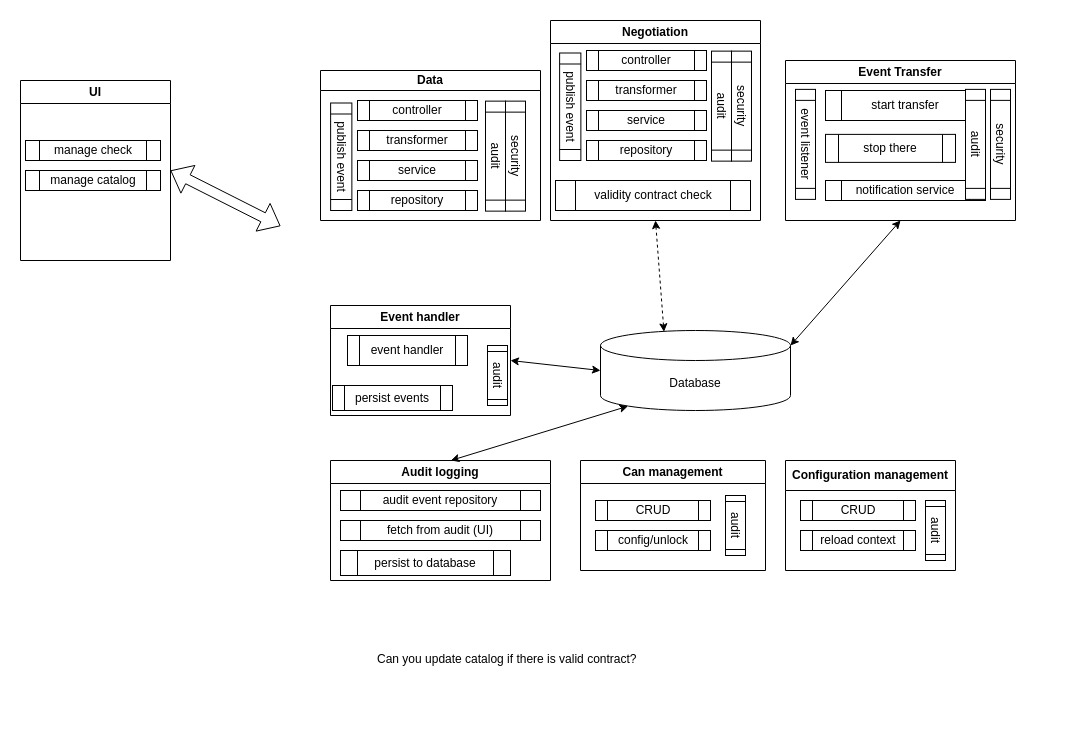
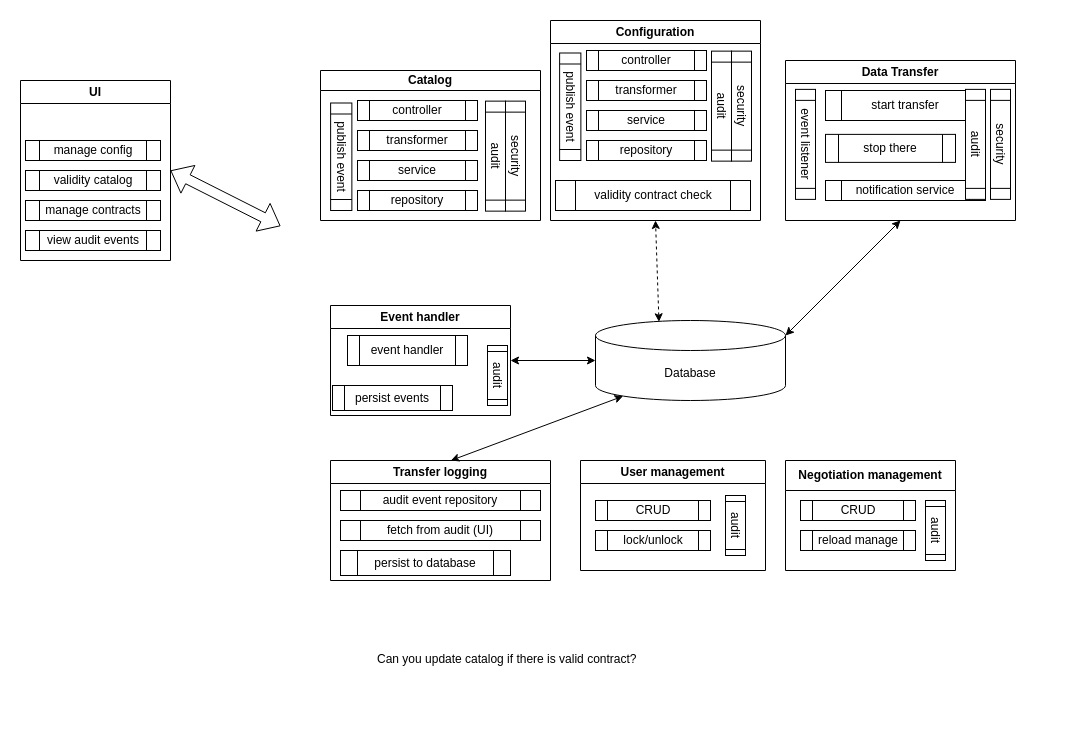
- <mxCell id="10" value="Negotiation" style="swimlane;whiteSpace=wrap;html=1;" parent="1" vertex="1"><mxGeometry x="550" y="20" width="210" height="200" as="geometry" /></mxCell>
+ <mxCell id="10" value="Configuration" style="swimlane;whiteSpace=wrap;html=1;" parent="1" vertex="1"><mxGeometry x="550" y="20" width="210" height="200" as="geometry" /></mxCell>
- <mxCell id="23" value="Event Transfer" style="swimlane;whiteSpace=wrap;html=1;" parent="1" vertex="1"><mxGeometry x="785" y="60" width="230" height="160" as="geometry" /></mxCell>
+ <mxCell id="23" value="Data Transfer" style="swimlane;whiteSpace=wrap;html=1;" parent="1" vertex="1"><mxGeometry x="785" y="60" width="230" height="160" as="geometry" /></mxCell>
- <mxCell id="2" value="Data" style="swimlane;whiteSpace=wrap;html=1;startSize=20;" parent="1" vertex="1"><mxGeometry x="320" y="70" width="220" height="150" as="geometry"><mxRectangle x="160" y="150" width="80" height="30" as="alternateBounds" /></mxGeometry></mxCell>
+ <mxCell id="2" value="Catalog" style="swimlane;whiteSpace=wrap;html=1;startSize=20;" parent="1" vertex="1"><mxGeometry x="320" y="70" width="220" height="150" as="geometry"><mxRectangle x="160" y="150" width="80" height="30" as="alternateBounds" /></mxGeometry></mxCell>
- <mxCell id="47" value="manage check" style="shape=process;whiteSpace=wrap;html=1;backgroundOutline=1;" parent="46" vertex="1"><mxGeometry x="5" y="60" width="135" height="20" as="geometry" /></mxCell>
+ <mxCell id="47" value="manage config" style="shape=process;whiteSpace=wrap;html=1;backgroundOutline=1;" parent="46" vertex="1"><mxGeometry x="5" y="60" width="135" height="20" as="geometry" /></mxCell>
- <mxCell id="48" value="manage catalog" style="shape=process;whiteSpace=wrap;html=1;backgroundOutline=1;" parent="46" vertex="1"><mxGeometry x="5" y="90" width="135" height="20" as="geometry" /></mxCell>
+ <mxCell id="48" value="validity catalog" style="shape=process;whiteSpace=wrap;html=1;backgroundOutline=1;" parent="46" vertex="1"><mxGeometry x="5" y="90" width="135" height="20" as="geometry" /></mxCell>
+ <mxCell id="49" value="manage contracts" style="shape=process;whiteSpace=wrap;html=1;backgroundOutline=1;" parent="46" vertex="1"><mxGeometry x="5" y="120" width="135" height="20" as="geometry" /></mxCell>
+ <mxCell id="50" value="view audit events" style="shape=process;whiteSpace=wrap;html=1;backgroundOutline=1;" parent="46" vertex="1"><mxGeometry x="5" y="150" width="135" height="20" as="geometry" /></mxCell>
- <mxCell id="38" value="Database" style="shape=cylinder3;whiteSpace=wrap;html=1;boundedLbl=1;backgroundOutline=1;size=15;" parent="1" vertex="1"><mxGeometry x="600" y="330" width="190" height="80" as="geometry" /></mxCell>
+ <mxCell id="38" value="Database" style="shape=cylinder3;whiteSpace=wrap;html=1;boundedLbl=1;backgroundOutline=1;size=15;" parent="1" vertex="1"><mxGeometry x="595" y="320" width="190" height="80" as="geometry" /></mxCell>
- <mxCell id="19" value="Audit logging" style="swimlane;whiteSpace=wrap;html=1;" parent="1" vertex="1"><mxGeometry x="330" y="460" width="220" height="120" as="geometry" /></mxCell>
+ <mxCell id="19" value="Transfer logging" style="swimlane;whiteSpace=wrap;html=1;" parent="1" vertex="1"><mxGeometry x="330" y="460" width="220" height="120" as="geometry" /></mxCell>
- <mxCell id="30" value="Can management" style="swimlane;whiteSpace=wrap;html=1;" parent="1" vertex="1"><mxGeometry x="580" y="460" width="185" height="110" as="geometry" /></mxCell>
+ <mxCell id="30" value="User management" style="swimlane;whiteSpace=wrap;html=1;" parent="1" vertex="1"><mxGeometry x="580" y="460" width="185" height="110" as="geometry" /></mxCell>
- <mxCell id="34" value="Configuration management" style="swimlane;whiteSpace=wrap;html=1;startSize=30;" parent="1" vertex="1"><mxGeometry x="785" y="460" width="170" height="110" as="geometry" /></mxCell>
+ <mxCell id="34" value="Negotiation management" style="swimlane;whiteSpace=wrap;html=1;startSize=30;" parent="1" vertex="1"><mxGeometry x="785" y="460" width="170" height="110" as="geometry" /></mxCell>
- <mxCell id="33" value="config/&lt;span style=&quot;background-color: initial;&quot;&gt;unlock&lt;/span&gt;" style="shape=process;whiteSpace=wrap;html=1;backgroundOutline=1;" parent="30" vertex="1"><mxGeometry x="15" y="70" width="115" height="20" as="geometry" /></mxCell>
+ <mxCell id="33" value="lock/&lt;span style=&quot;background-color: initial;&quot;&gt;unlock&lt;/span&gt;" style="shape=process;whiteSpace=wrap;html=1;backgroundOutline=1;" parent="30" vertex="1"><mxGeometry x="15" y="70" width="115" height="20" as="geometry" /></mxCell>
- <mxCell id="37" value="reload context" style="shape=process;whiteSpace=wrap;html=1;backgroundOutline=1;" parent="34" vertex="1"><mxGeometry x="15" y="70" width="115" height="20" as="geometry" /></mxCell>
+ <mxCell id="37" value="reload manage" style="shape=process;whiteSpace=wrap;html=1;backgroundOutline=1;" parent="34" vertex="1"><mxGeometry x="15" y="70" width="115" height="20" as="geometry" /></mxCell>
